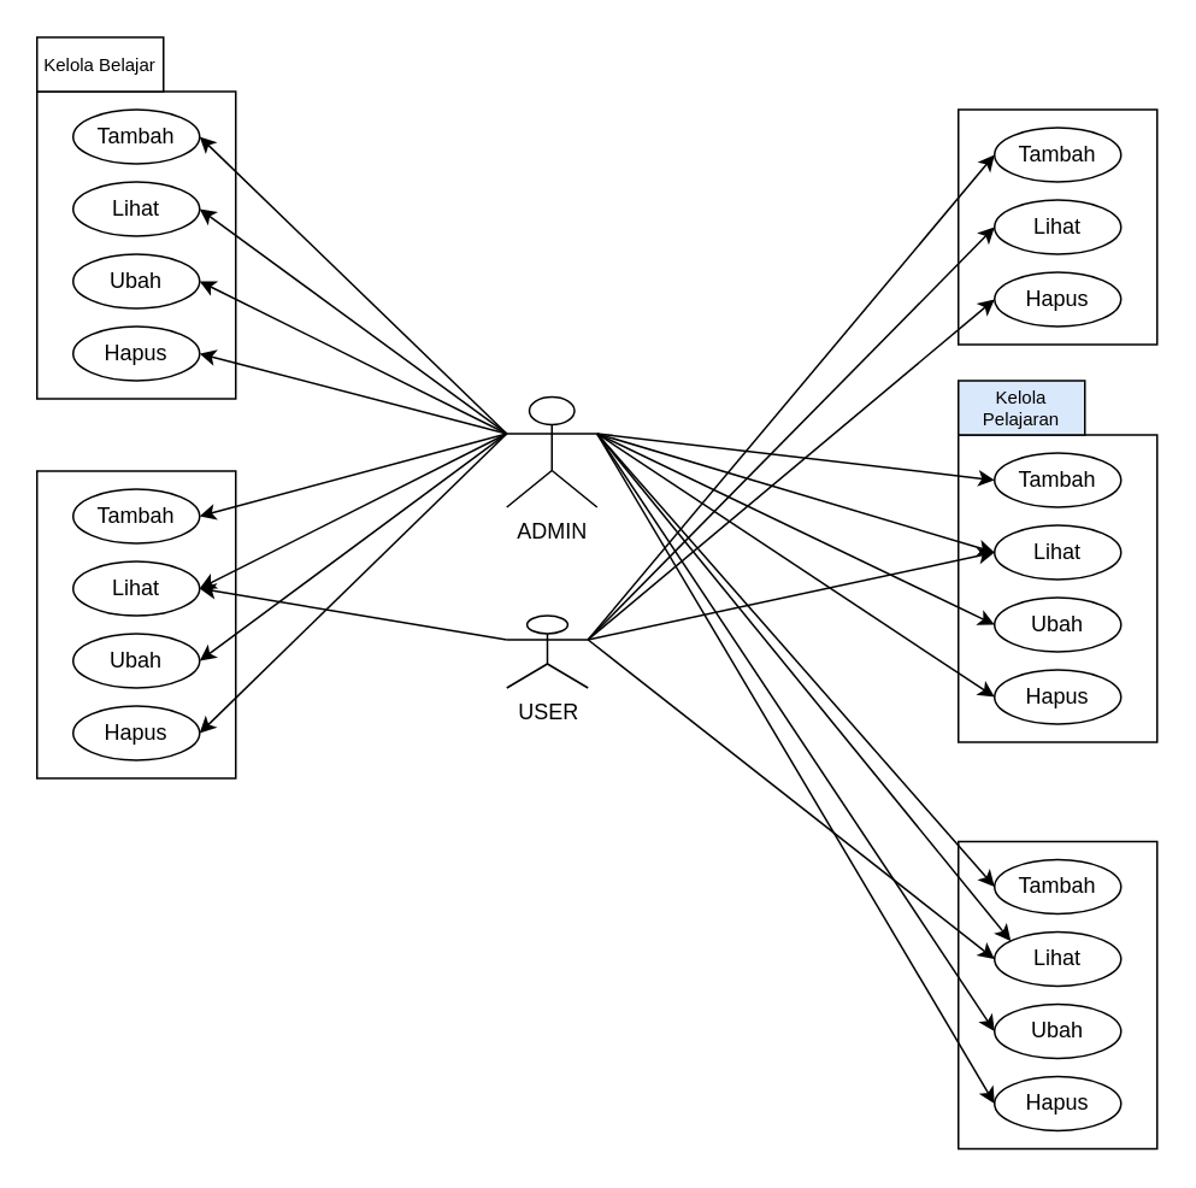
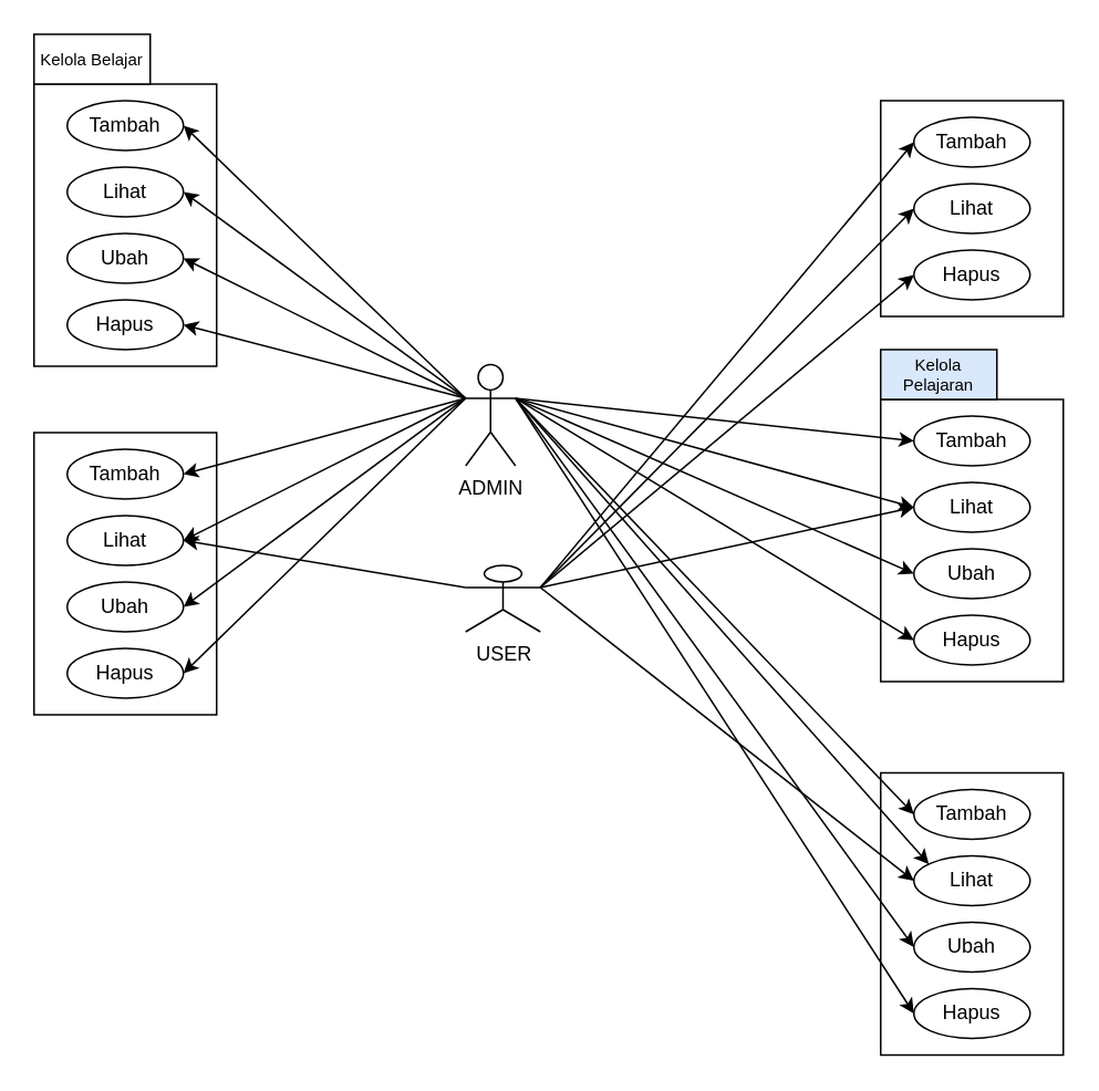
- <mxCell id="2" value="ADMIN" style="shape=umlActor;verticalLabelPosition=bottom;verticalAlign=top;html=1;outlineConnect=0;" vertex="1" parent="1"><mxGeometry x="280" y="219" width="50" height="61" as="geometry" /></mxCell>
+ <mxCell id="2" value="ADMIN" style="shape=umlActor;verticalLabelPosition=bottom;verticalAlign=top;html=1;outlineConnect=0;" vertex="1" parent="1"><mxGeometry x="280" y="219" width="30" height="61" as="geometry" /></mxCell>
